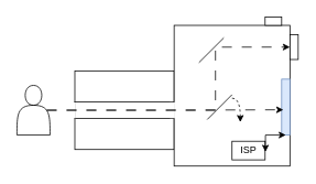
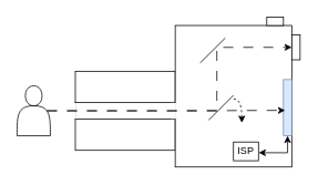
- <mxCell id="11" value="ISP" style="rounded=0;whiteSpace=wrap;html=1;" vertex="1" parent="1"><mxGeometry x="280" y="170" width="40" height="22.5" as="geometry" /></mxCell>
+ <mxCell id="11" value="ISP" style="rounded=0;whiteSpace=wrap;html=1;" vertex="1" parent="1"><mxGeometry x="280" y="170" width="30" height="22.5" as="geometry" /></mxCell>
